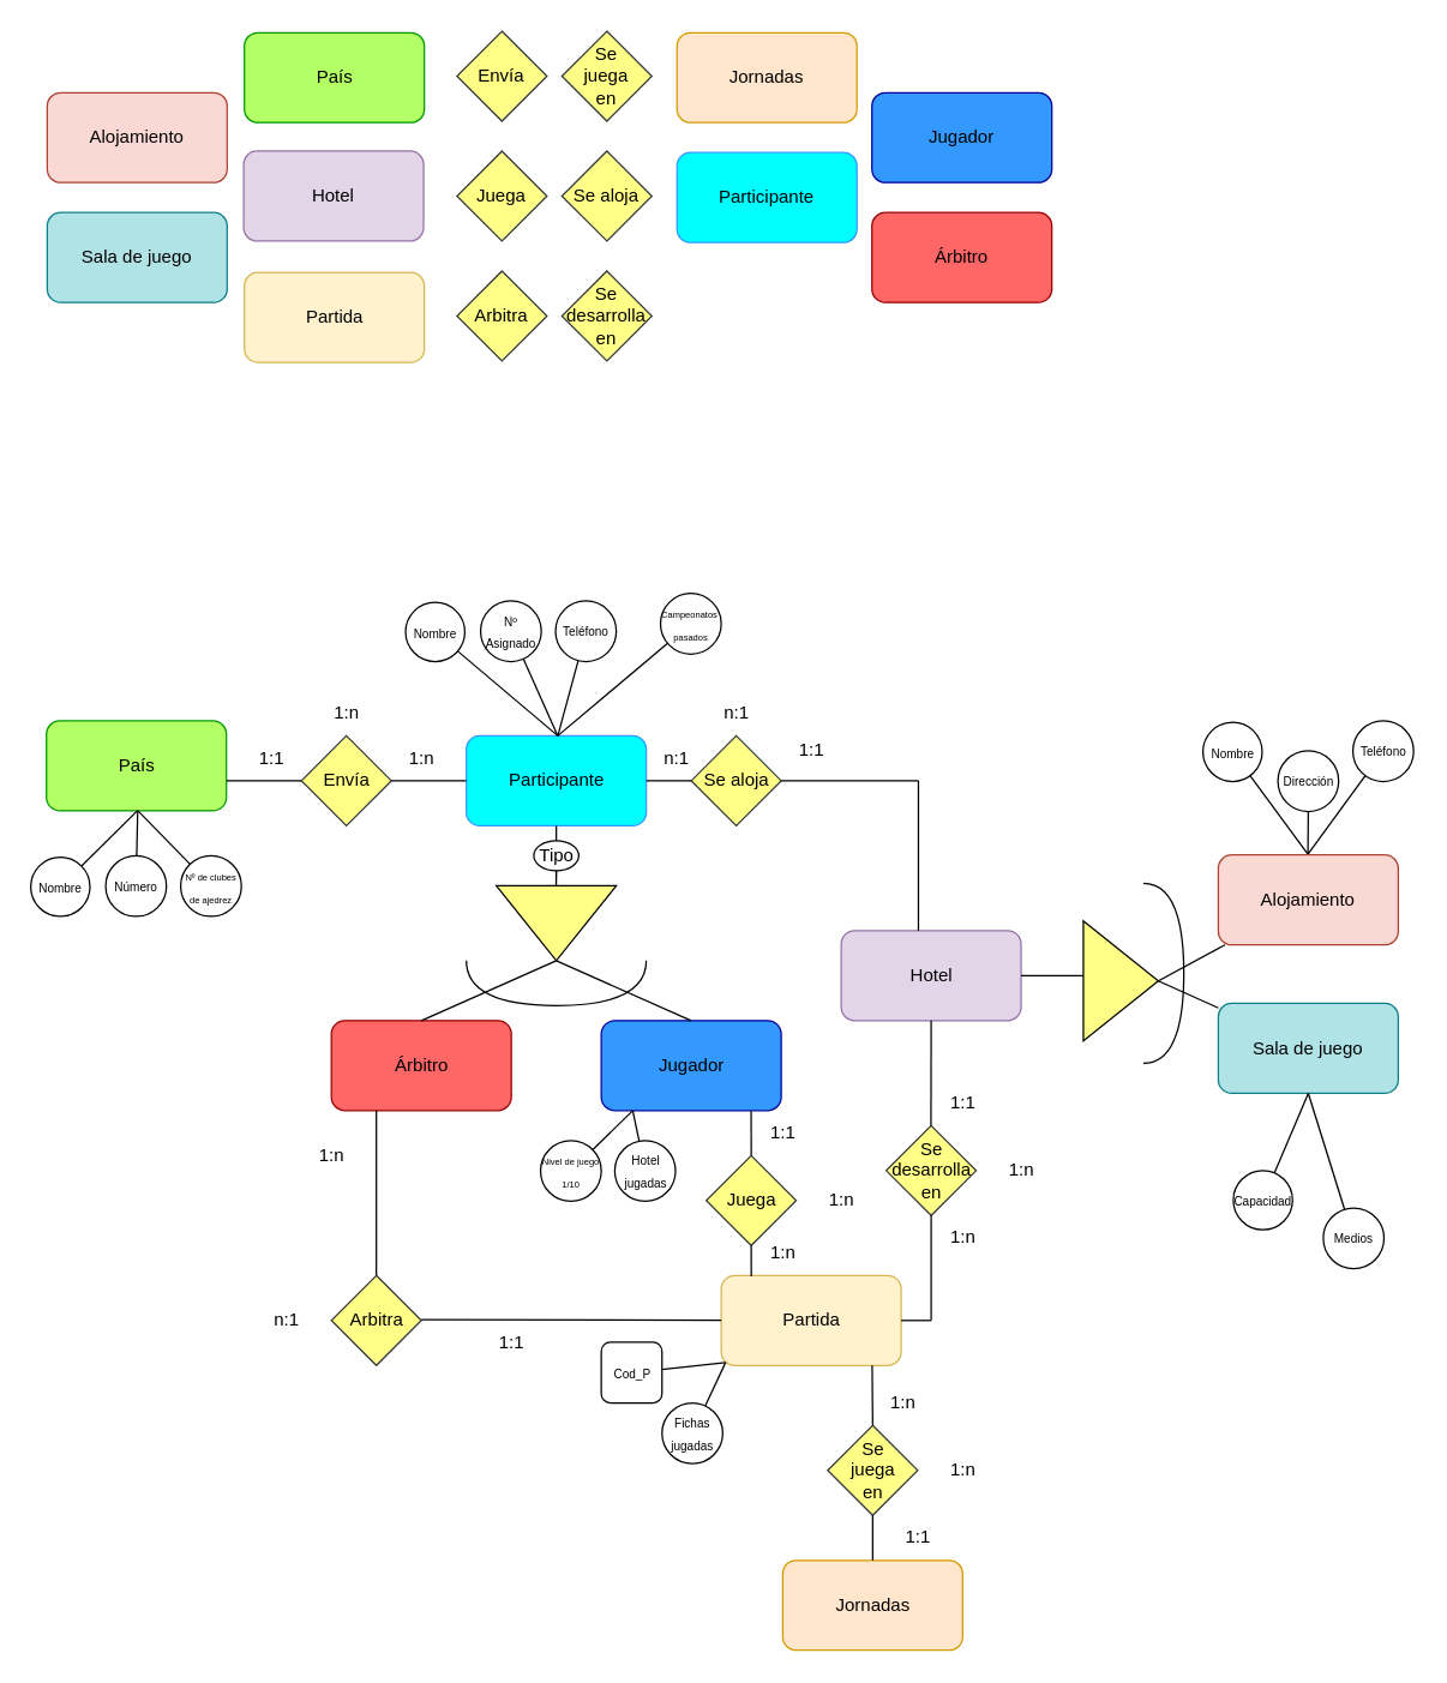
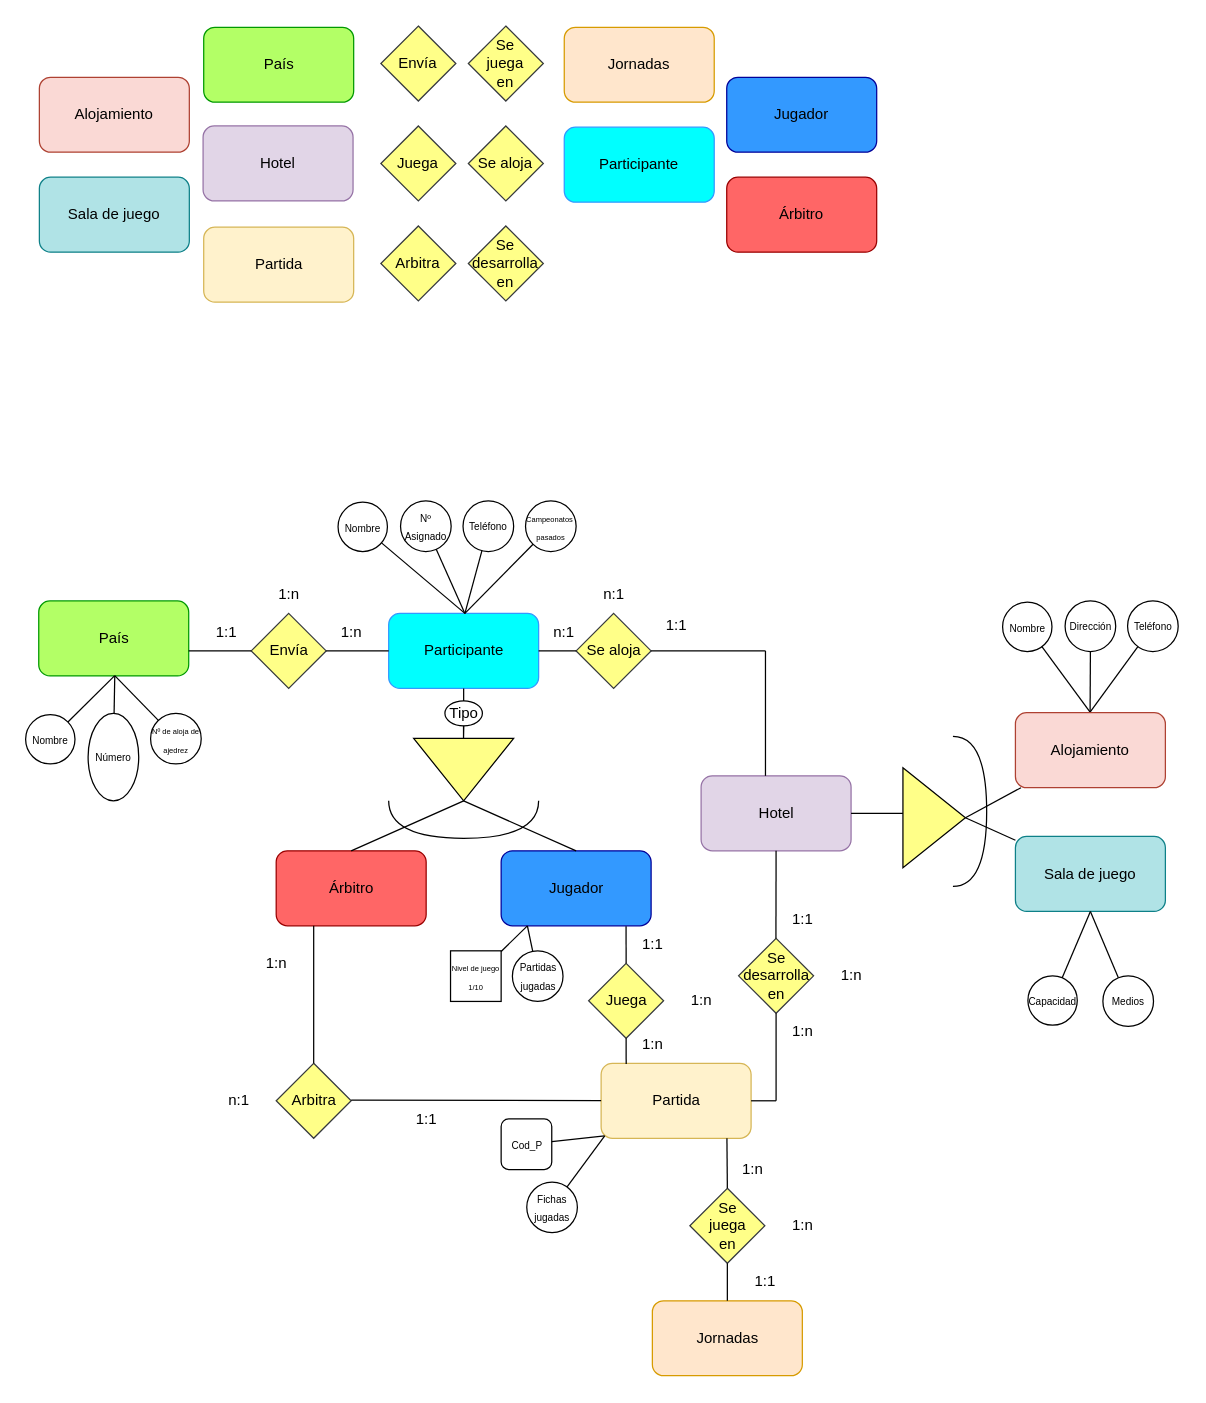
- <mxCell id="67" value="&lt;font style=&quot;font-size: 6px;&quot;&gt;Campeonatos&amp;nbsp; pasados&lt;/font&gt;" style="ellipse;whiteSpace=wrap;html=1;aspect=fixed;" vertex="1" parent="1"><mxGeometry x="440" y="395" width="40.5" height="40.5" as="geometry" /></mxCell>
+ <mxCell id="67" value="&lt;font style=&quot;font-size: 6px;&quot;&gt;Campeonatos&amp;nbsp; pasados&lt;/font&gt;" style="ellipse;whiteSpace=wrap;html=1;aspect=fixed;" vertex="1" parent="1"><mxGeometry x="420" y="400" width="40.5" height="40.5" as="geometry" /></mxCell>
- <mxCell id="87" value="&lt;font style=&quot;font-size: 8px;&quot;&gt;Dirección&lt;br&gt;&lt;/font&gt;" style="ellipse;whiteSpace=wrap;html=1;aspect=fixed;" vertex="1" parent="1"><mxGeometry x="851.75" y="500" width="40.5" height="40.5" as="geometry" /></mxCell>
+ <mxCell id="87" value="&lt;font style=&quot;font-size: 8px;&quot;&gt;Dirección&lt;br&gt;&lt;/font&gt;" style="ellipse;whiteSpace=wrap;html=1;aspect=fixed;" vertex="1" parent="1"><mxGeometry x="851.75" y="480" width="40.5" height="40.5" as="geometry" /></mxCell>
- <mxCell id="75" value="&lt;font style=&quot;font-size: 8px;&quot;&gt;Número&lt;br&gt;&lt;/font&gt;" style="ellipse;whiteSpace=wrap;html=1;aspect=fixed;" vertex="1" parent="1"><mxGeometry x="70" y="570" width="40.5" height="40.5" as="geometry" /></mxCell>
+ <mxCell id="75" value="&lt;font style=&quot;font-size: 8px;&quot;&gt;Número&lt;br&gt;&lt;/font&gt;" style="ellipse;whiteSpace=wrap;html=1;aspect=fixed;" vertex="1" parent="1"><mxGeometry x="70" y="570" width="40.5" height="70" as="geometry" /></mxCell>
- <mxCell id="76" value="&lt;font style=&quot;font-size: 6px;&quot;&gt;Nº de clubes de ajedrez&lt;/font&gt;" style="ellipse;whiteSpace=wrap;html=1;aspect=fixed;" vertex="1" parent="1"><mxGeometry x="120" y="570" width="40.5" height="40.5" as="geometry" /></mxCell>
+ <mxCell id="76" value="&lt;font style=&quot;font-size: 6px;&quot;&gt;Nº de aloja de ajedrez&lt;/font&gt;" style="ellipse;whiteSpace=wrap;html=1;aspect=fixed;" vertex="1" parent="1"><mxGeometry x="120" y="570" width="40.5" height="40.5" as="geometry" /></mxCell>
- <mxCell id="72" value="&lt;font style=&quot;font-size: 6px;&quot;&gt;Nivel de juego &lt;br&gt;1/10&lt;/font&gt;" style="ellipse;whiteSpace=wrap;html=1;aspect=fixed;" vertex="1" parent="1"><mxGeometry x="360" y="760" width="40.5" height="40.5" as="geometry" /></mxCell>
+ <mxCell id="72" value="&lt;font style=&quot;font-size: 6px;&quot;&gt;Nivel de juego &lt;br&gt;1/10&lt;/font&gt;" style="whiteSpace=wrap;html=1;aspect=fixed;rounded=0;" vertex="1" parent="1"><mxGeometry x="360" y="760" width="40.5" height="40.5" as="geometry" /></mxCell>
- <mxCell id="82" value="&lt;font style=&quot;font-size: 8px;&quot;&gt;Hotel jugadas&lt;/font&gt;" style="ellipse;whiteSpace=wrap;html=1;aspect=fixed;" vertex="1" parent="1"><mxGeometry x="409.5" y="760" width="40.5" height="40.5" as="geometry" /></mxCell>
+ <mxCell id="82" value="&lt;font style=&quot;font-size: 8px;&quot;&gt;Partidas jugadas&lt;/font&gt;" style="ellipse;whiteSpace=wrap;html=1;aspect=fixed;" vertex="1" parent="1"><mxGeometry x="409.5" y="760" width="40.5" height="40.5" as="geometry" /></mxCell>
- <mxCell id="101" value="&lt;font style=&quot;font-size: 8px;&quot;&gt;Medios&lt;/font&gt;" style="ellipse;whiteSpace=wrap;html=1;aspect=fixed;" vertex="1" parent="1"><mxGeometry x="882" y="805" width="40.5" height="40.5" as="geometry" /></mxCell>
+ <mxCell id="101" value="&lt;font style=&quot;font-size: 8px;&quot;&gt;Medios&lt;/font&gt;" style="ellipse;whiteSpace=wrap;html=1;aspect=fixed;" vertex="1" parent="1"><mxGeometry x="882" y="780" width="40.5" height="40.5" as="geometry" /></mxCell>
- <mxCell id="81" value="&lt;font style=&quot;font-size: 8px;&quot;&gt;Fichas jugadas&lt;/font&gt;" style="ellipse;whiteSpace=wrap;html=1;aspect=fixed;" vertex="1" parent="1"><mxGeometry x="441" y="935" width="40.5" height="40.5" as="geometry" /></mxCell>
+ <mxCell id="81" value="&lt;font style=&quot;font-size: 8px;&quot;&gt;Fichas jugadas&lt;/font&gt;" style="ellipse;whiteSpace=wrap;html=1;aspect=fixed;" vertex="1" parent="1"><mxGeometry x="421" y="945" width="40.5" height="40.5" as="geometry" /></mxCell>
